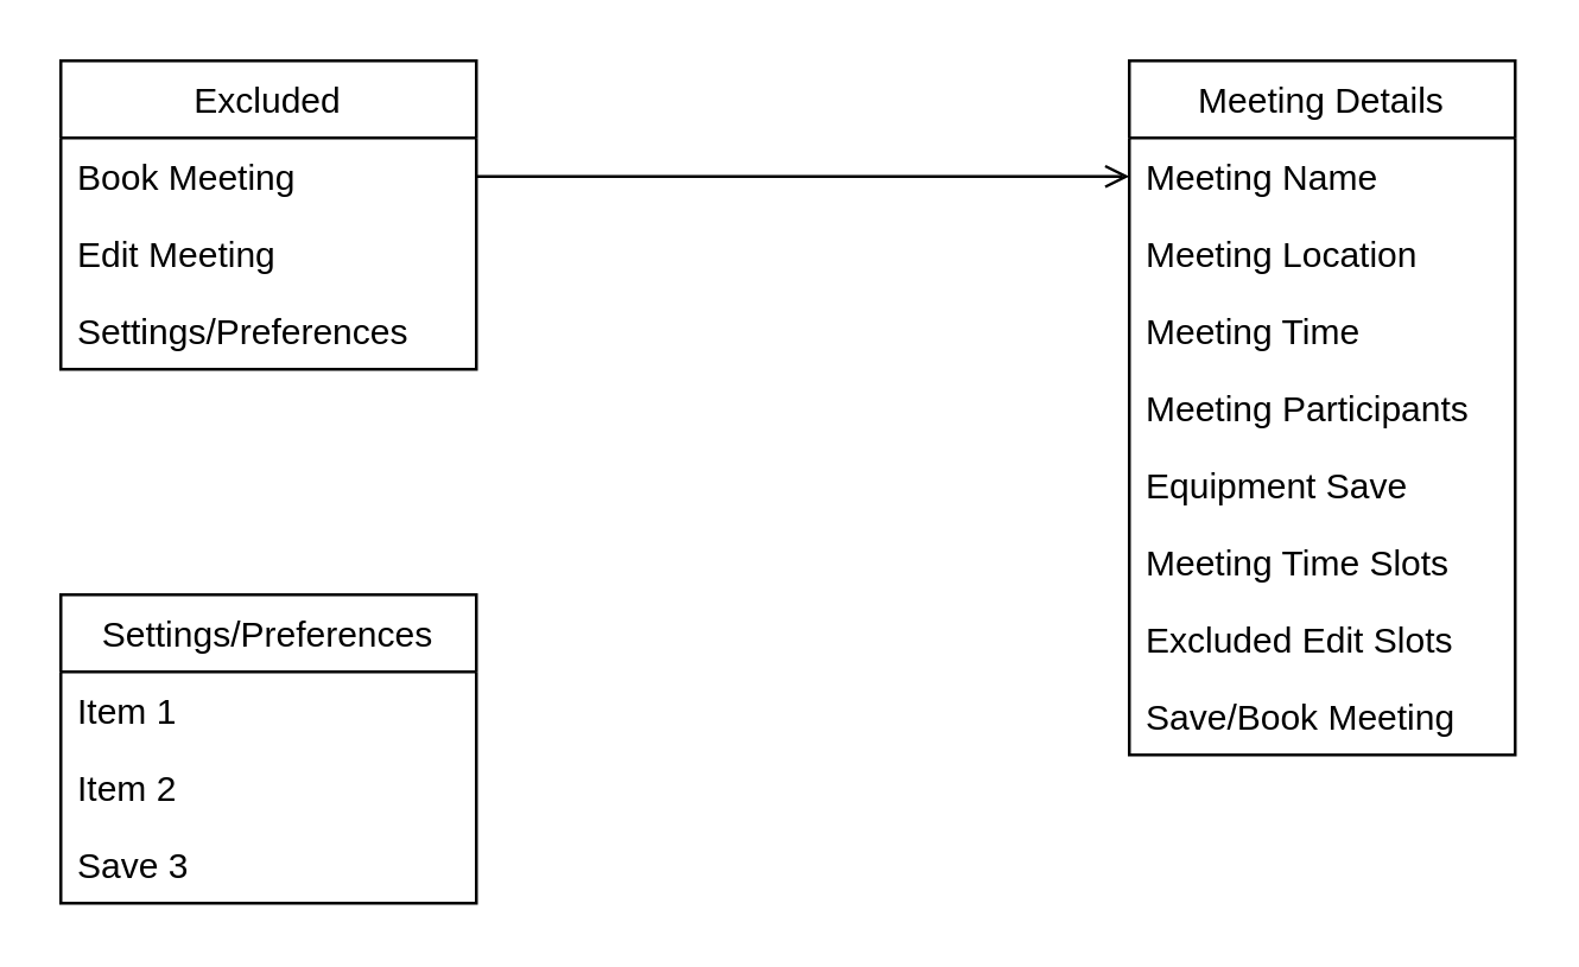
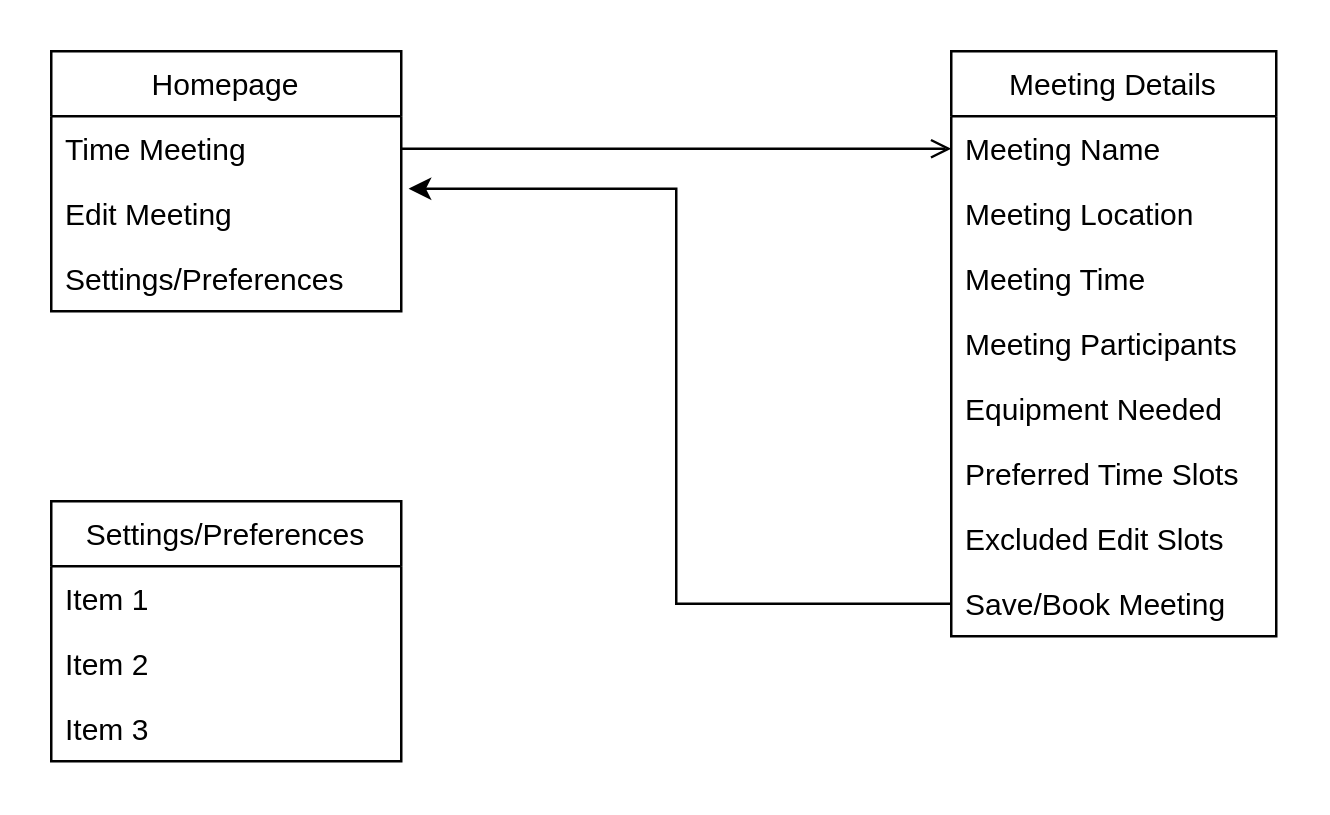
- <mxCell id="2" value="Excluded" style="swimlane;fontStyle=0;childLayout=stackLayout;horizontal=1;startSize=26;fillColor=none;horizontalStack=0;resizeParent=1;resizeParentMax=0;resizeLast=0;collapsible=1;marginBottom=0;" vertex="1" parent="1"><mxGeometry x="20" y="20" width="140" height="104" as="geometry" /></mxCell>
+ <mxCell id="2" value="Homepage" style="swimlane;fontStyle=0;childLayout=stackLayout;horizontal=1;startSize=26;fillColor=none;horizontalStack=0;resizeParent=1;resizeParentMax=0;resizeLast=0;collapsible=1;marginBottom=0;" vertex="1" parent="1"><mxGeometry x="20" y="20" width="140" height="104" as="geometry" /></mxCell>
- <mxCell id="3" value="Book Meeting" style="text;strokeColor=none;fillColor=none;align=left;verticalAlign=top;spacingLeft=4;spacingRight=4;overflow=hidden;rotatable=0;points=[[0,0.5],[1,0.5]];portConstraint=eastwest;" vertex="1" parent="2"><mxGeometry y="26" width="140" height="26" as="geometry" /></mxCell>
+ <mxCell id="3" value="Time Meeting" style="text;strokeColor=none;fillColor=none;align=left;verticalAlign=top;spacingLeft=4;spacingRight=4;overflow=hidden;rotatable=0;points=[[0,0.5],[1,0.5]];portConstraint=eastwest;" vertex="1" parent="2"><mxGeometry y="26" width="140" height="26" as="geometry" /></mxCell>
+ <mxCell id="20" style="edgeStyle=orthogonalEdgeStyle;rounded=0;orthogonalLoop=1;jettySize=auto;html=1;exitX=0;exitY=0.5;exitDx=0;exitDy=0;entryX=1.021;entryY=0.115;entryDx=0;entryDy=0;entryPerimeter=0;" edge="1" parent="1" source="14" target="4"><mxGeometry relative="1" as="geometry" /></mxCell>
- <mxCell id="11" value="Equipment Save" style="text;strokeColor=none;fillColor=none;align=left;verticalAlign=top;spacingLeft=4;spacingRight=4;overflow=hidden;rotatable=0;points=[[0,0.5],[1,0.5]];portConstraint=eastwest;" vertex="1" parent="6"><mxGeometry y="130" width="130" height="26" as="geometry" /></mxCell>
+ <mxCell id="11" value="Equipment Needed" style="text;strokeColor=none;fillColor=none;align=left;verticalAlign=top;spacingLeft=4;spacingRight=4;overflow=hidden;rotatable=0;points=[[0,0.5],[1,0.5]];portConstraint=eastwest;" vertex="1" parent="6"><mxGeometry y="130" width="130" height="26" as="geometry" /></mxCell>
- <mxCell id="12" value="Meeting Time Slots" style="text;strokeColor=none;fillColor=none;align=left;verticalAlign=top;spacingLeft=4;spacingRight=4;overflow=hidden;rotatable=0;points=[[0,0.5],[1,0.5]];portConstraint=eastwest;" vertex="1" parent="6"><mxGeometry y="156" width="130" height="26" as="geometry" /></mxCell>
+ <mxCell id="12" value="Preferred Time Slots" style="text;strokeColor=none;fillColor=none;align=left;verticalAlign=top;spacingLeft=4;spacingRight=4;overflow=hidden;rotatable=0;points=[[0,0.5],[1,0.5]];portConstraint=eastwest;" vertex="1" parent="6"><mxGeometry y="156" width="130" height="26" as="geometry" /></mxCell>
- <mxCell id="18" value="Save 3" style="text;strokeColor=none;fillColor=none;align=left;verticalAlign=top;spacingLeft=4;spacingRight=4;overflow=hidden;rotatable=0;points=[[0,0.5],[1,0.5]];portConstraint=eastwest;" vertex="1" parent="15"><mxGeometry y="78" width="140" height="26" as="geometry" /></mxCell>
+ <mxCell id="18" value="Item 3" style="text;strokeColor=none;fillColor=none;align=left;verticalAlign=top;spacingLeft=4;spacingRight=4;overflow=hidden;rotatable=0;points=[[0,0.5],[1,0.5]];portConstraint=eastwest;" vertex="1" parent="15"><mxGeometry y="78" width="140" height="26" as="geometry" /></mxCell>
